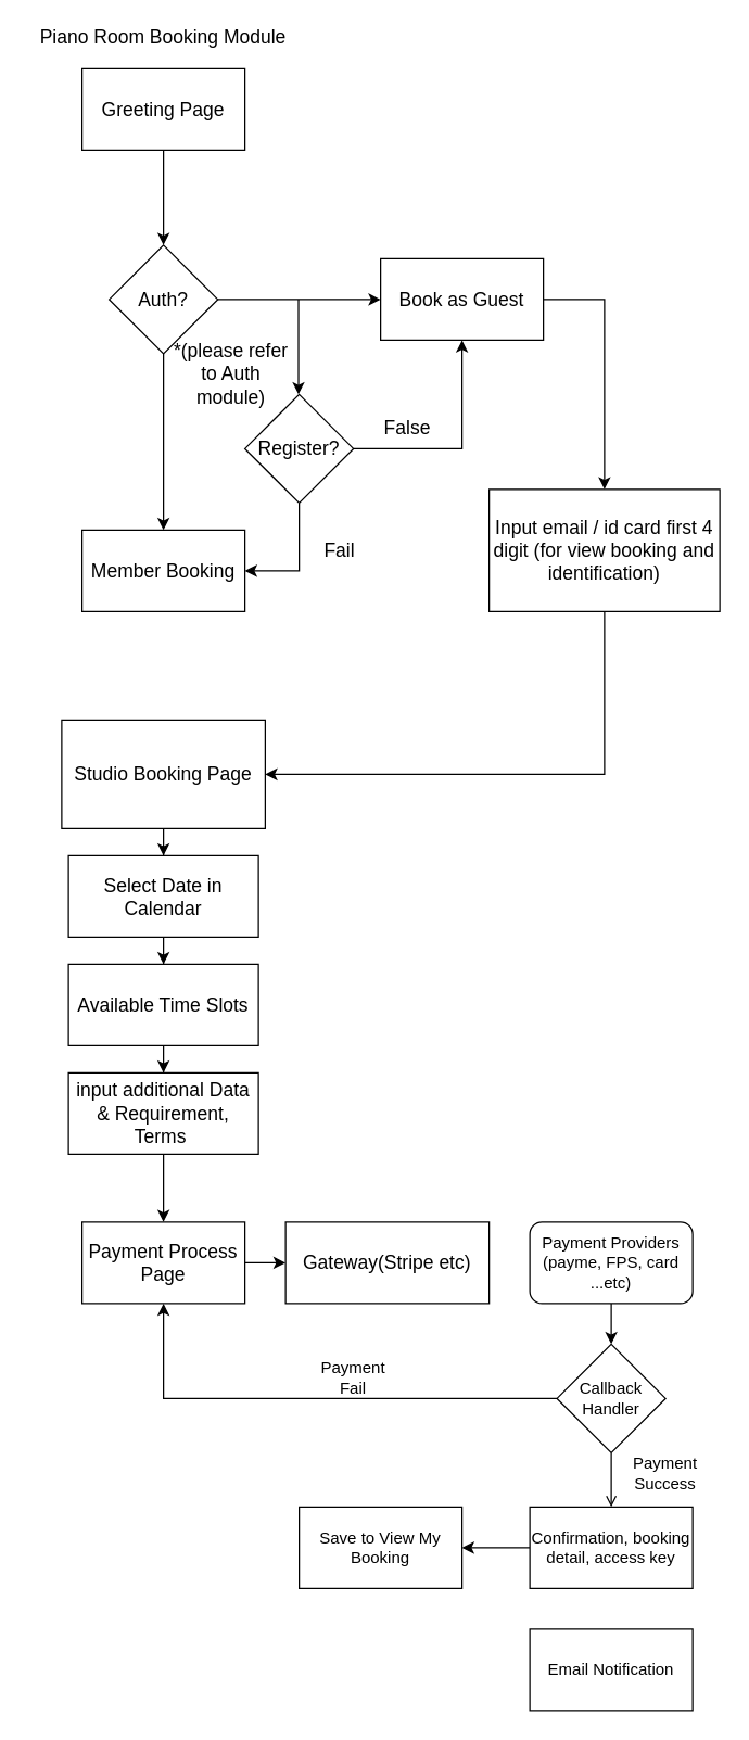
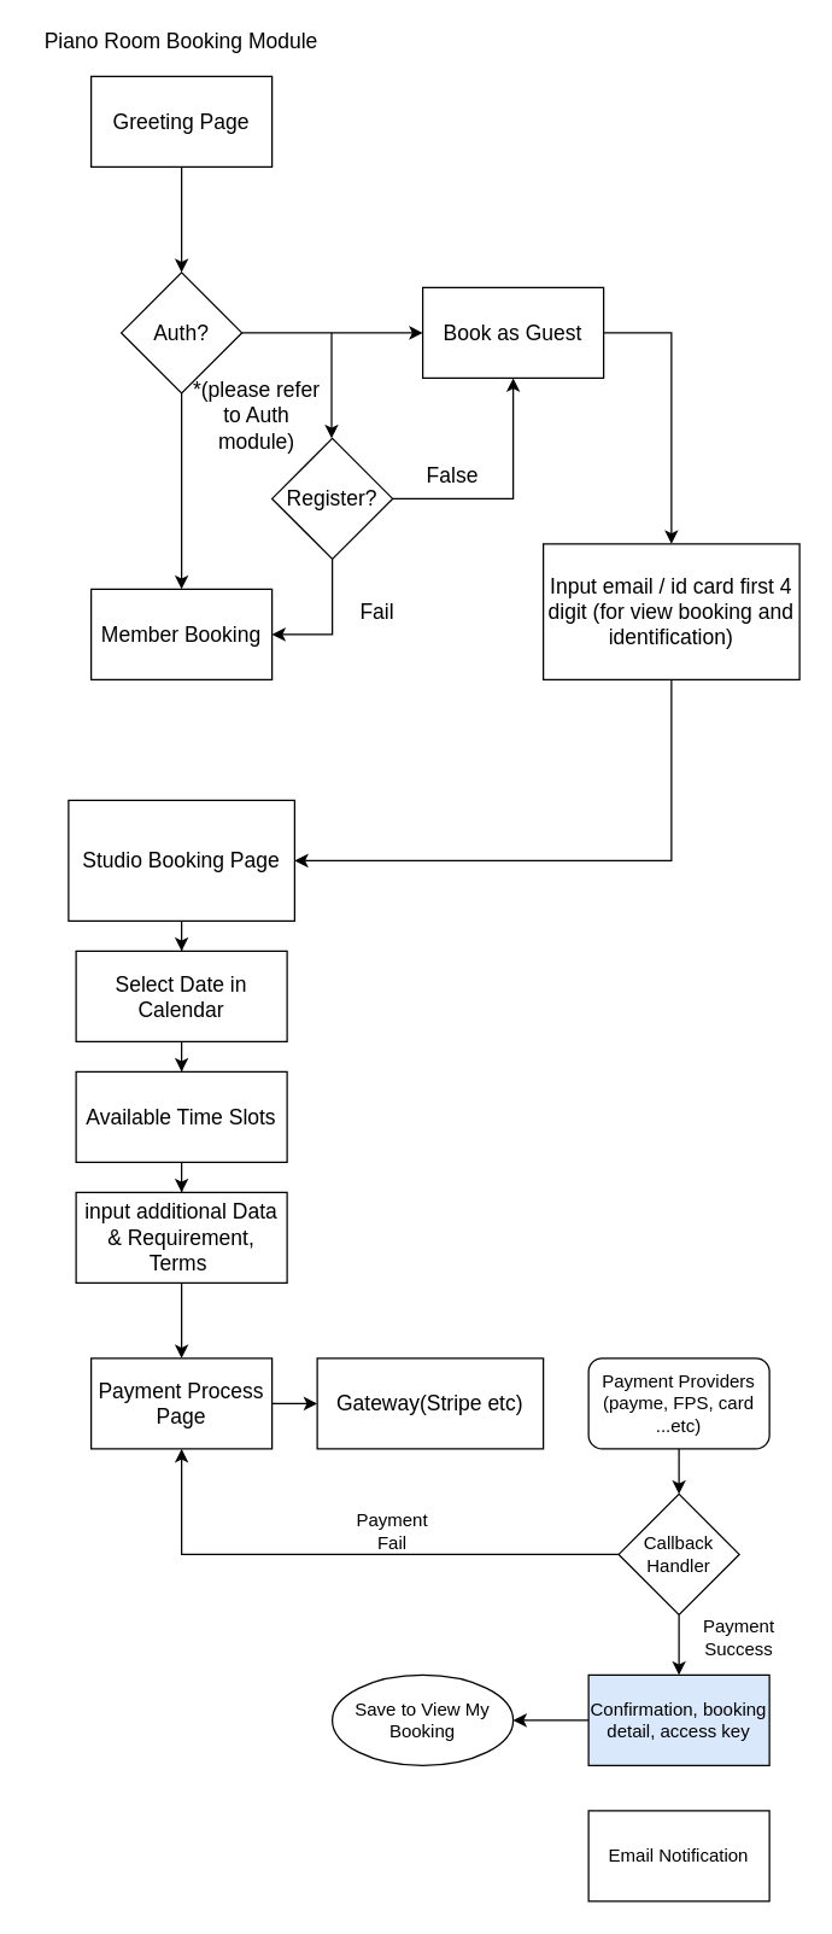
- <mxCell id="31" style="edgeStyle=orthogonalEdgeStyle;rounded=0;orthogonalLoop=1;jettySize=auto;html=1;exitX=0.5;exitY=1;exitDx=0;exitDy=0;entryX=0.5;entryY=0;entryDx=0;entryDy=0;endArrow=open;" edge="1" parent="1" source="33" target="35"><mxGeometry relative="1" as="geometry" /></mxCell>
+ <mxCell id="31" style="edgeStyle=orthogonalEdgeStyle;rounded=0;orthogonalLoop=1;jettySize=auto;html=1;exitX=0.5;exitY=1;exitDx=0;exitDy=0;entryX=0.5;entryY=0;entryDx=0;entryDy=0;" edge="1" parent="1" source="33" target="35"><mxGeometry relative="1" as="geometry" /></mxCell>
- <mxCell id="38" value="Save to View My Booking" style="whiteSpace=wrap;html=1;rounded=0;" vertex="1" parent="1"><mxGeometry x="220" y="1110" width="120" height="60" as="geometry" /></mxCell>
+ <mxCell id="38" value="Save to View My Booking" style="ellipse;whiteSpace=wrap;html=1;" vertex="1" parent="1"><mxGeometry x="220" y="1110" width="120" height="60" as="geometry" /></mxCell>
- <mxCell id="35" value="Confirmation, booking detail, access key" style="rounded=0;whiteSpace=wrap;html=1;" vertex="1" parent="1"><mxGeometry x="390" y="1110" width="120" height="60" as="geometry" /></mxCell>
+ <mxCell id="35" value="Confirmation, booking detail, access key" style="rounded=0;whiteSpace=wrap;html=1;fillColor=#dae8fc;" vertex="1" parent="1"><mxGeometry x="390" y="1110" width="120" height="60" as="geometry" /></mxCell>
